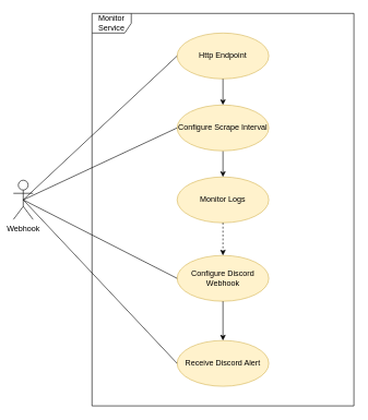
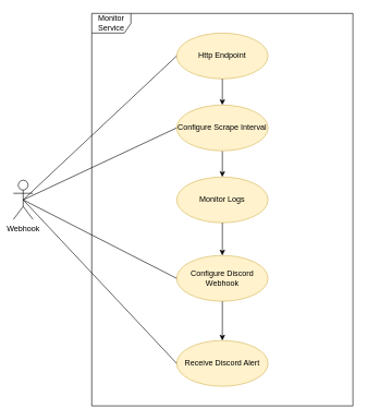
- <mxCell id="10" value="" style="endArrow=classic;html=1;rounded=0;exitX=0.5;exitY=1;exitDx=0;exitDy=0;dashed=1;" parent="1" source="5" target="6" edge="1"><mxGeometry width="50" height="50" relative="1" as="geometry"><mxPoint x="500" y="280" as="sourcePoint" /><mxPoint x="550" y="230" as="targetPoint" /></mxGeometry></mxCell>
+ <mxCell id="10" value="" style="endArrow=classic;html=1;rounded=0;exitX=0.5;exitY=1;exitDx=0;exitDy=0;" parent="1" source="5" target="6" edge="1"><mxGeometry width="50" height="50" relative="1" as="geometry"><mxPoint x="500" y="280" as="sourcePoint" /><mxPoint x="550" y="230" as="targetPoint" /></mxGeometry></mxCell>
